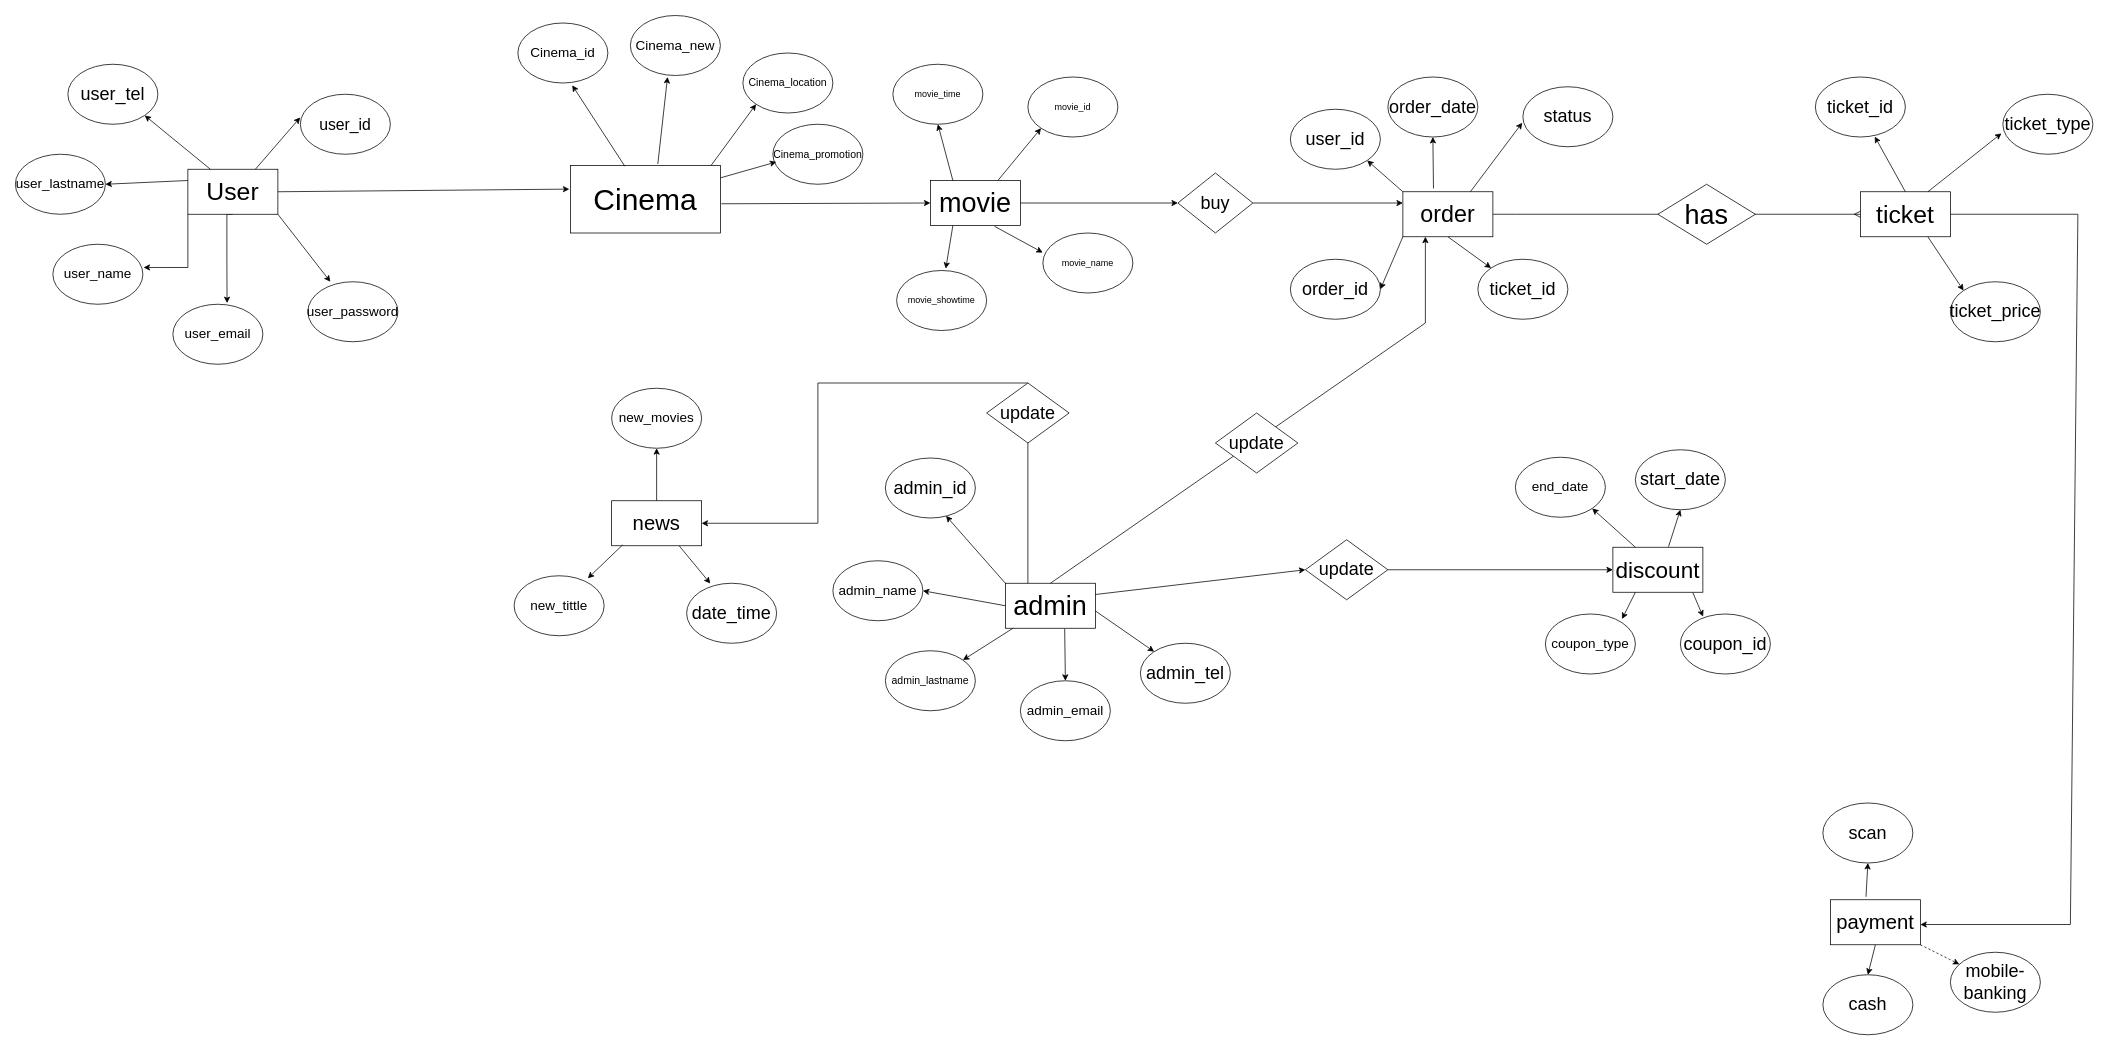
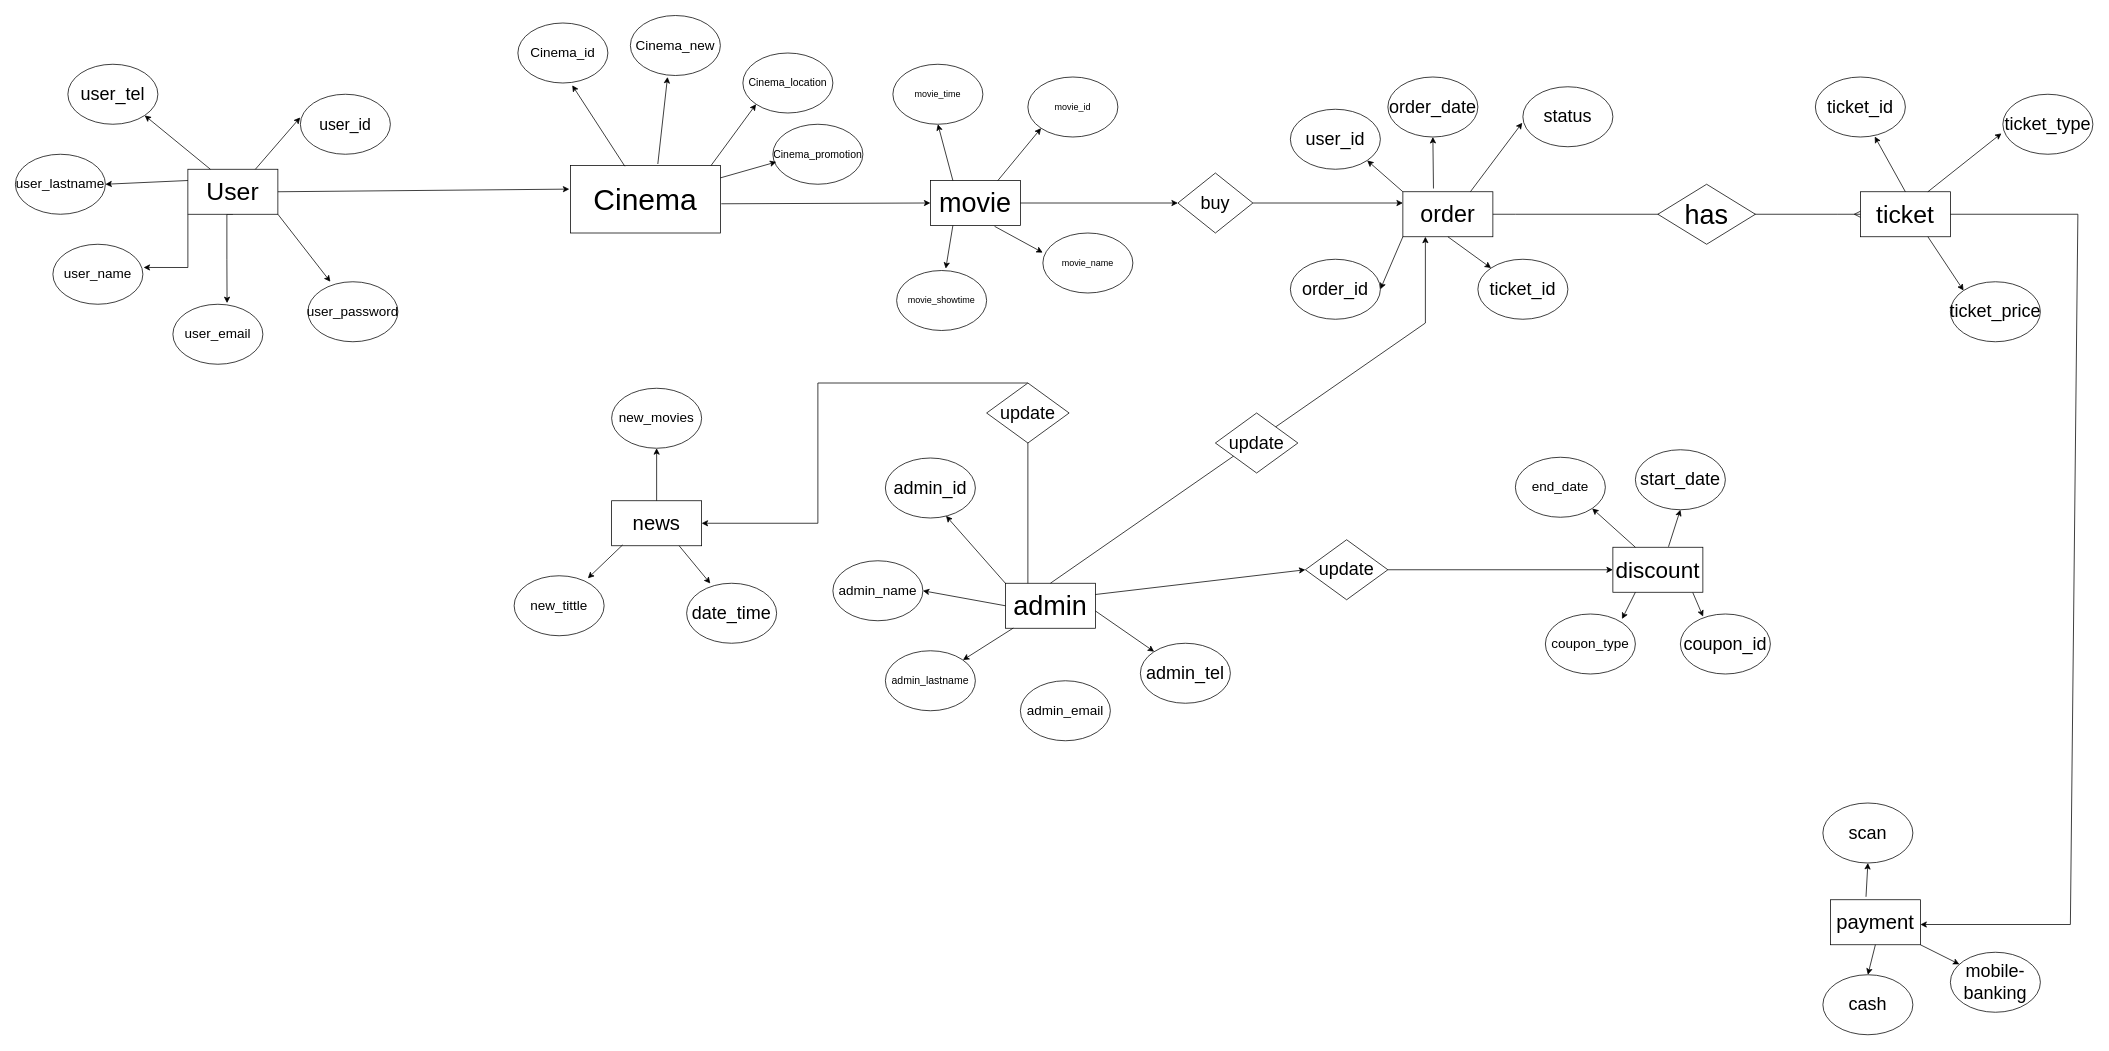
- <mxCell id="70" value="" style="endArrow=classic;html=1;rounded=0;entryX=0.5;entryY=0;entryDx=0;entryDy=0;exitX=0.659;exitY=1.012;exitDx=0;exitDy=0;exitPerimeter=0;" parent="1" source="62" target="64" edge="1"><mxGeometry width="50" height="50" relative="1" as="geometry"><mxPoint x="1520" y="747" as="sourcePoint" /><mxPoint x="1570" y="697" as="targetPoint" /></mxGeometry></mxCell>
- <mxCell id="44" value="" style="endArrow=classic;html=1;rounded=0;exitX=1;exitY=1;exitDx=0;exitDy=0;dashed=1;" parent="1" source="38" target="39" edge="1"><mxGeometry width="50" height="50" relative="1" as="geometry"><mxPoint x="2460" y="1249" as="sourcePoint" /><mxPoint x="2402" y="1261" as="targetPoint" /></mxGeometry></mxCell>
+ <mxCell id="44" value="" style="endArrow=classic;html=1;rounded=0;exitX=1;exitY=1;exitDx=0;exitDy=0;" parent="1" source="38" target="39" edge="1"><mxGeometry width="50" height="50" relative="1" as="geometry"><mxPoint x="2460" y="1249" as="sourcePoint" /><mxPoint x="2402" y="1261" as="targetPoint" /></mxGeometry></mxCell>
